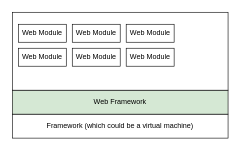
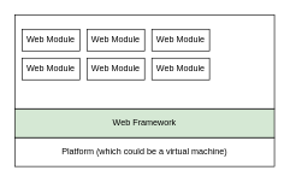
- <mxCell id="2" value="Framework (which could be a virtual machine)" style="rounded=0;whiteSpace=wrap;html=1;" parent="1" vertex="1"><mxGeometry x="20" y="190" width="360" height="40" as="geometry" /></mxCell>
+ <mxCell id="2" value="Platform (which could be a virtual machine)" style="rounded=0;whiteSpace=wrap;html=1;" parent="1" vertex="1"><mxGeometry x="20" y="190" width="360" height="40" as="geometry" /></mxCell>
